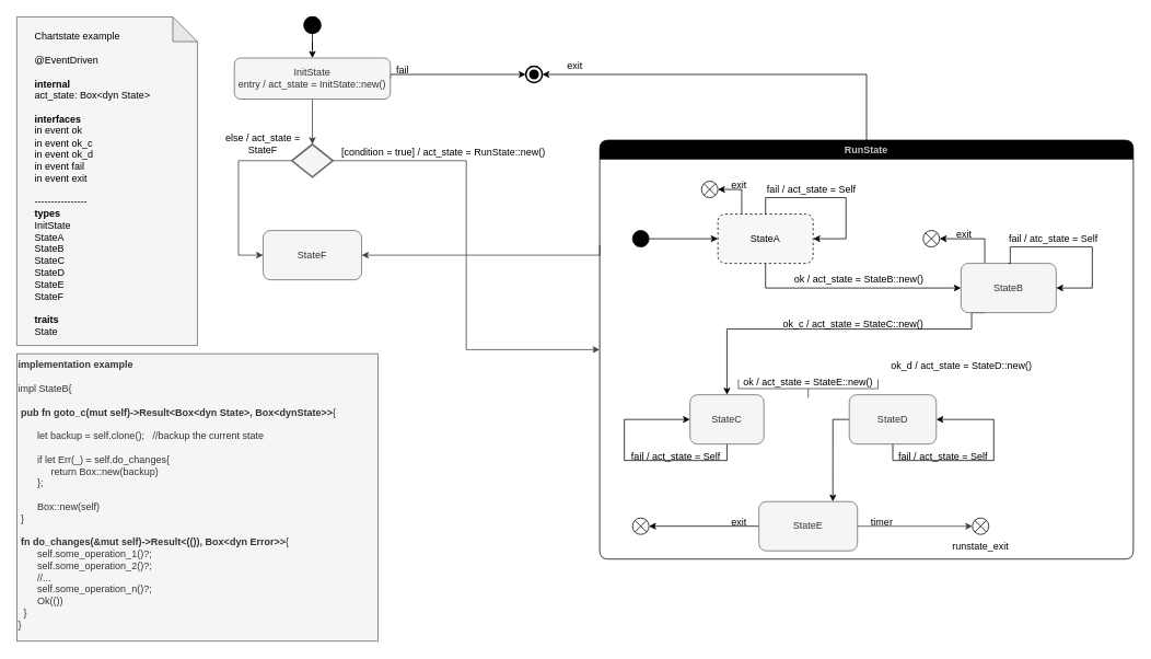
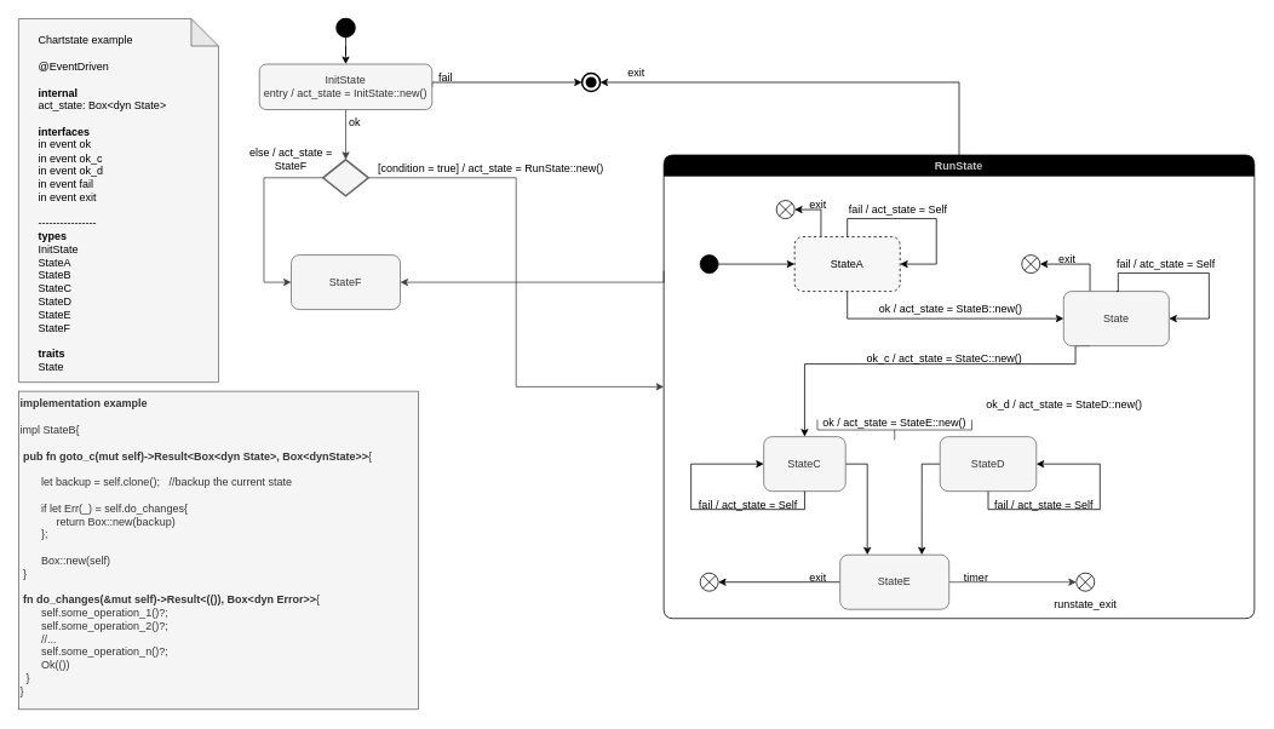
+ <mxCell id="58" value="ok" style="text;html=1;strokeColor=none;fillColor=none;align=center;verticalAlign=middle;whiteSpace=wrap;rounded=0;fontColor=#000000;" parent="1" vertex="1"><mxGeometry x="360" y="120" width="60" height="30" as="geometry" /></mxCell>
- <mxCell id="24" value="&lt;div&gt;StateB&lt;/div&gt;" style="whiteSpace=wrap;html=1;rounded=1;fontColor=#333333;fillColor=#f5f5f5;strokeColor=#666666;" parent="9" vertex="1"><mxGeometry x="440" y="150" width="116.03" height="60" as="geometry" /></mxCell>
+ <mxCell id="24" value="&lt;div&gt;State&lt;/div&gt;" style="whiteSpace=wrap;html=1;rounded=1;fontColor=#333333;fillColor=#f5f5f5;strokeColor=#666666;" parent="9" vertex="1"><mxGeometry x="440" y="150" width="116.03" height="60" as="geometry" /></mxCell>
+ <mxCell id="19" style="edgeStyle=orthogonalEdgeStyle;rounded=0;orthogonalLoop=1;jettySize=auto;html=1;exitX=1;exitY=0.5;exitDx=0;exitDy=0;entryX=0.25;entryY=0;entryDx=0;entryDy=0;strokeColor=default;fontColor=#000000;startArrow=none;startFill=0;endArrow=classic;endFill=1;" parent="9" source="20" target="29" edge="1"><mxGeometry relative="1" as="geometry" /></mxCell>
